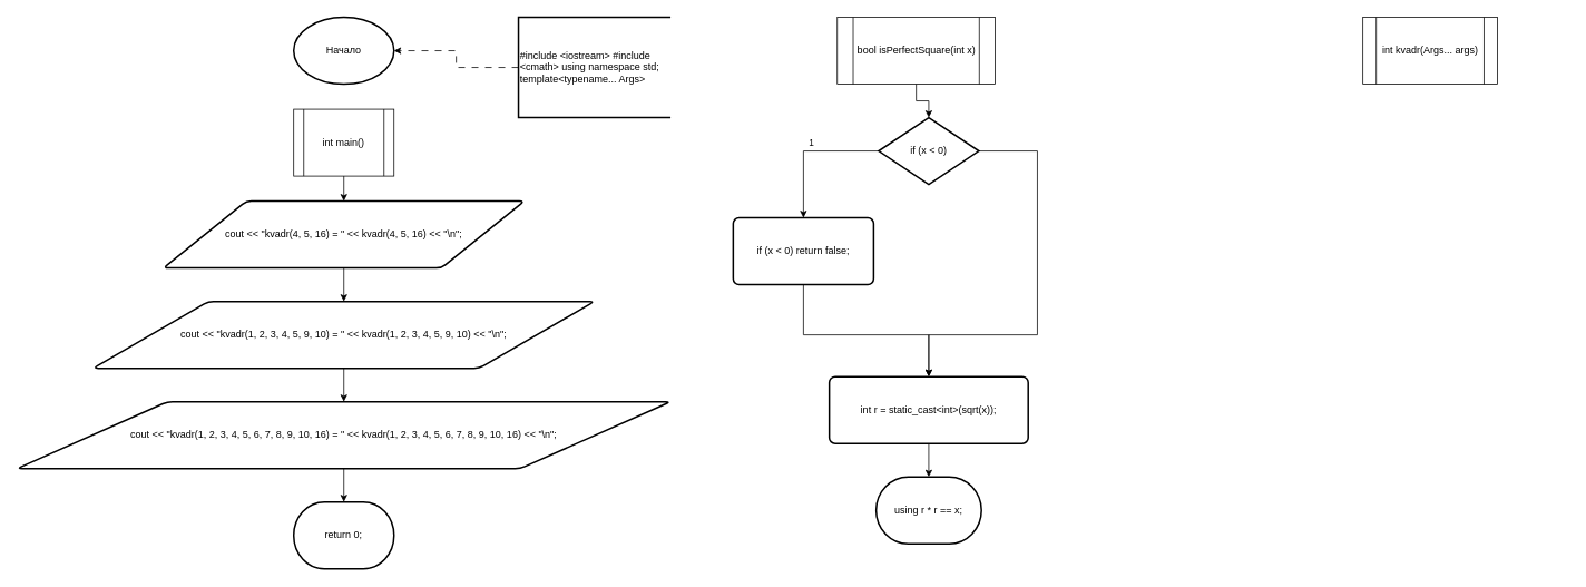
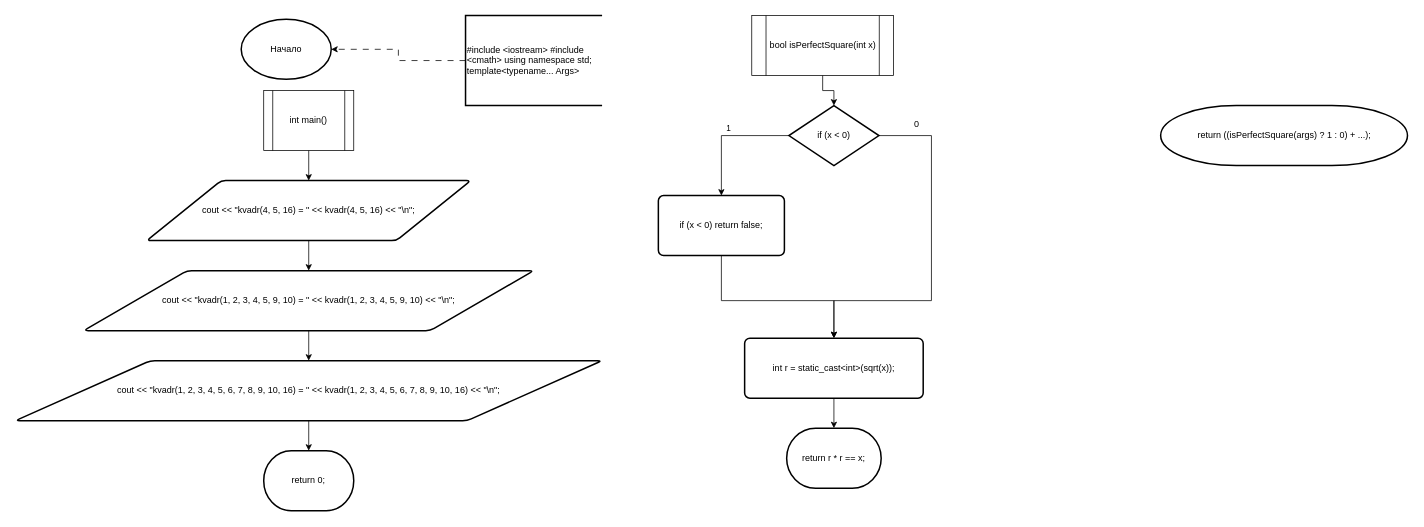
- <mxCell id="2" value="Начало" style="whiteSpace=wrap;rounded=0;dashed=0;strokeWidth=2;shape=mxgraph.flowchart.start_1;" parent="1" vertex="1"><mxGeometry x="351" y="20" width="120" height="80" as="geometry" /></mxCell>
+ <mxCell id="2" value="Начало" style="whiteSpace=wrap;rounded=0;dashed=0;strokeWidth=2;shape=mxgraph.flowchart.start_1;" parent="1" vertex="1"><mxGeometry x="321" y="25" width="120" height="80" as="geometry" /></mxCell>
- <mxCell id="24" value="int kvadr(Args... args)" style="whiteSpace=wrap;rounded=0;dashed=0;inherit=default;shape=process;backgroundOutline=1;" parent="1" vertex="1"><mxGeometry x="1630.5" y="20" width="161" height="80" as="geometry" /></mxCell>
+ <mxCell id="26" value="0" style="text;html=1;align=center;verticalAlign=middle;resizable=0;points=[];autosize=1;strokeColor=none;fillColor=none;" vertex="1" parent="1"><mxGeometry x="1205.5" y="150" width="30" height="30" as="geometry" /></mxCell>
- <mxCell id="5" value="int main()" style="whiteSpace=wrap;rounded=0;dashed=0;inherit=default;shape=process;backgroundOutline=1;" parent="1" vertex="1"><mxGeometry x="351" y="130" width="120" height="80" as="geometry" /></mxCell>
+ <mxCell id="5" value="int main()" style="whiteSpace=wrap;rounded=0;dashed=0;inherit=default;shape=process;backgroundOutline=1;" parent="1" vertex="1"><mxGeometry x="351" y="120" width="120" height="80" as="geometry" /></mxCell>
+ <mxCell id="25" value="return ((isPerfectSquare(args) ? 1 : 0) + ...);" style="whiteSpace=wrap;rounded=0;dashed=0;strokeWidth=2;shape=mxgraph.flowchart.terminator;" parent="1" vertex="1"><mxGeometry x="1546.5" y="140" width="329" height="80" as="geometry" /></mxCell>
- <mxCell id="21" value="using r * r == x;" style="whiteSpace=wrap;rounded=0;dashed=0;strokeWidth=2;shape=mxgraph.flowchart.terminator;" parent="1" vertex="1"><mxGeometry x="1048" y="570" width="126" height="80" as="geometry" /></mxCell>
+ <mxCell id="21" value="return r * r == x;" style="whiteSpace=wrap;rounded=0;dashed=0;strokeWidth=2;shape=mxgraph.flowchart.terminator;" parent="1" vertex="1"><mxGeometry x="1048" y="570" width="126" height="80" as="geometry" /></mxCell>
